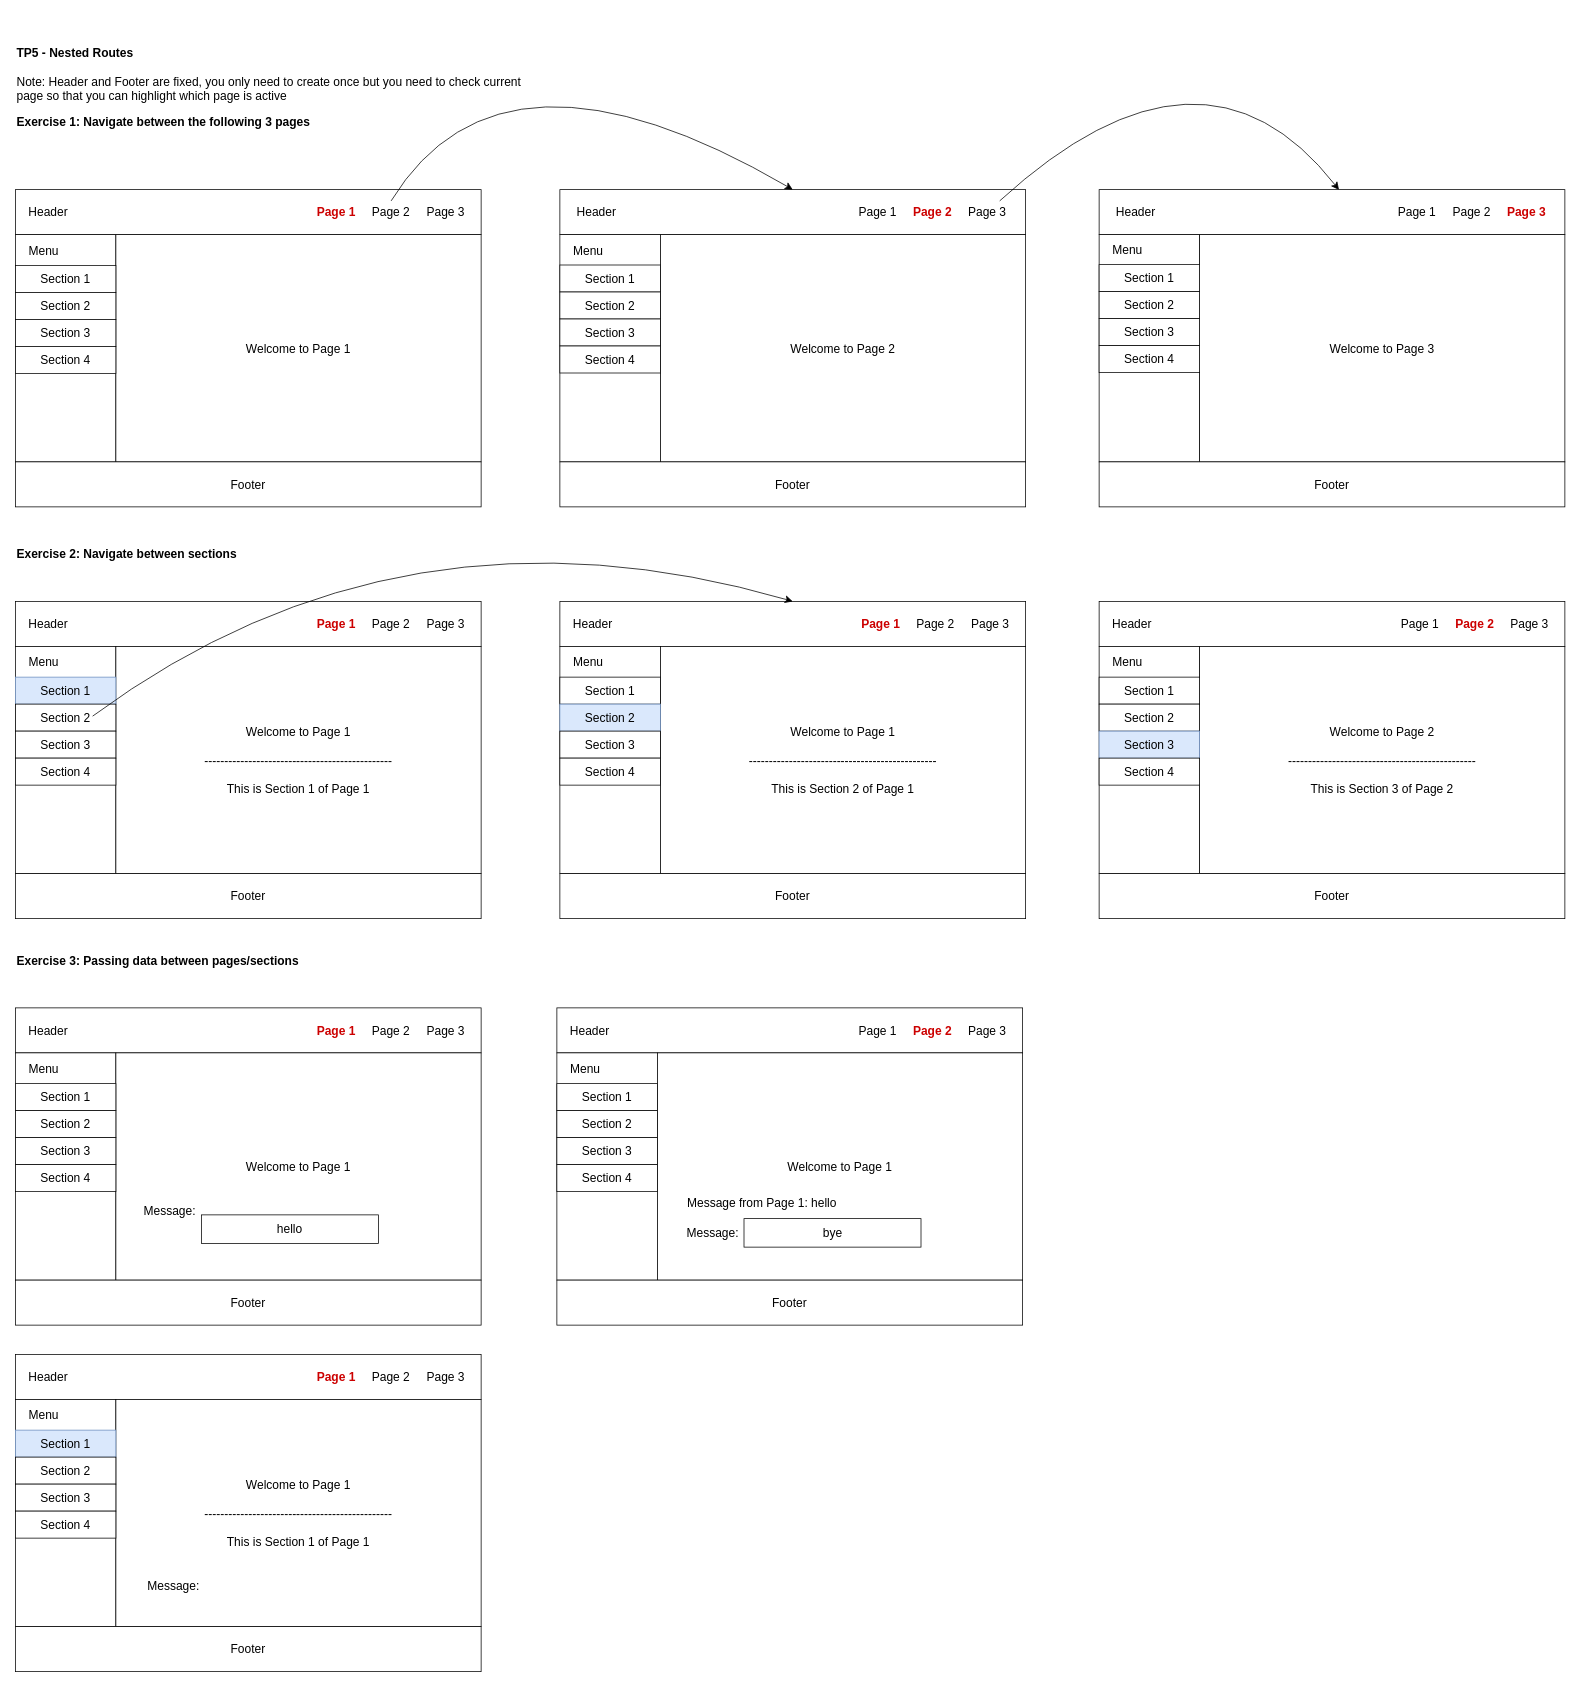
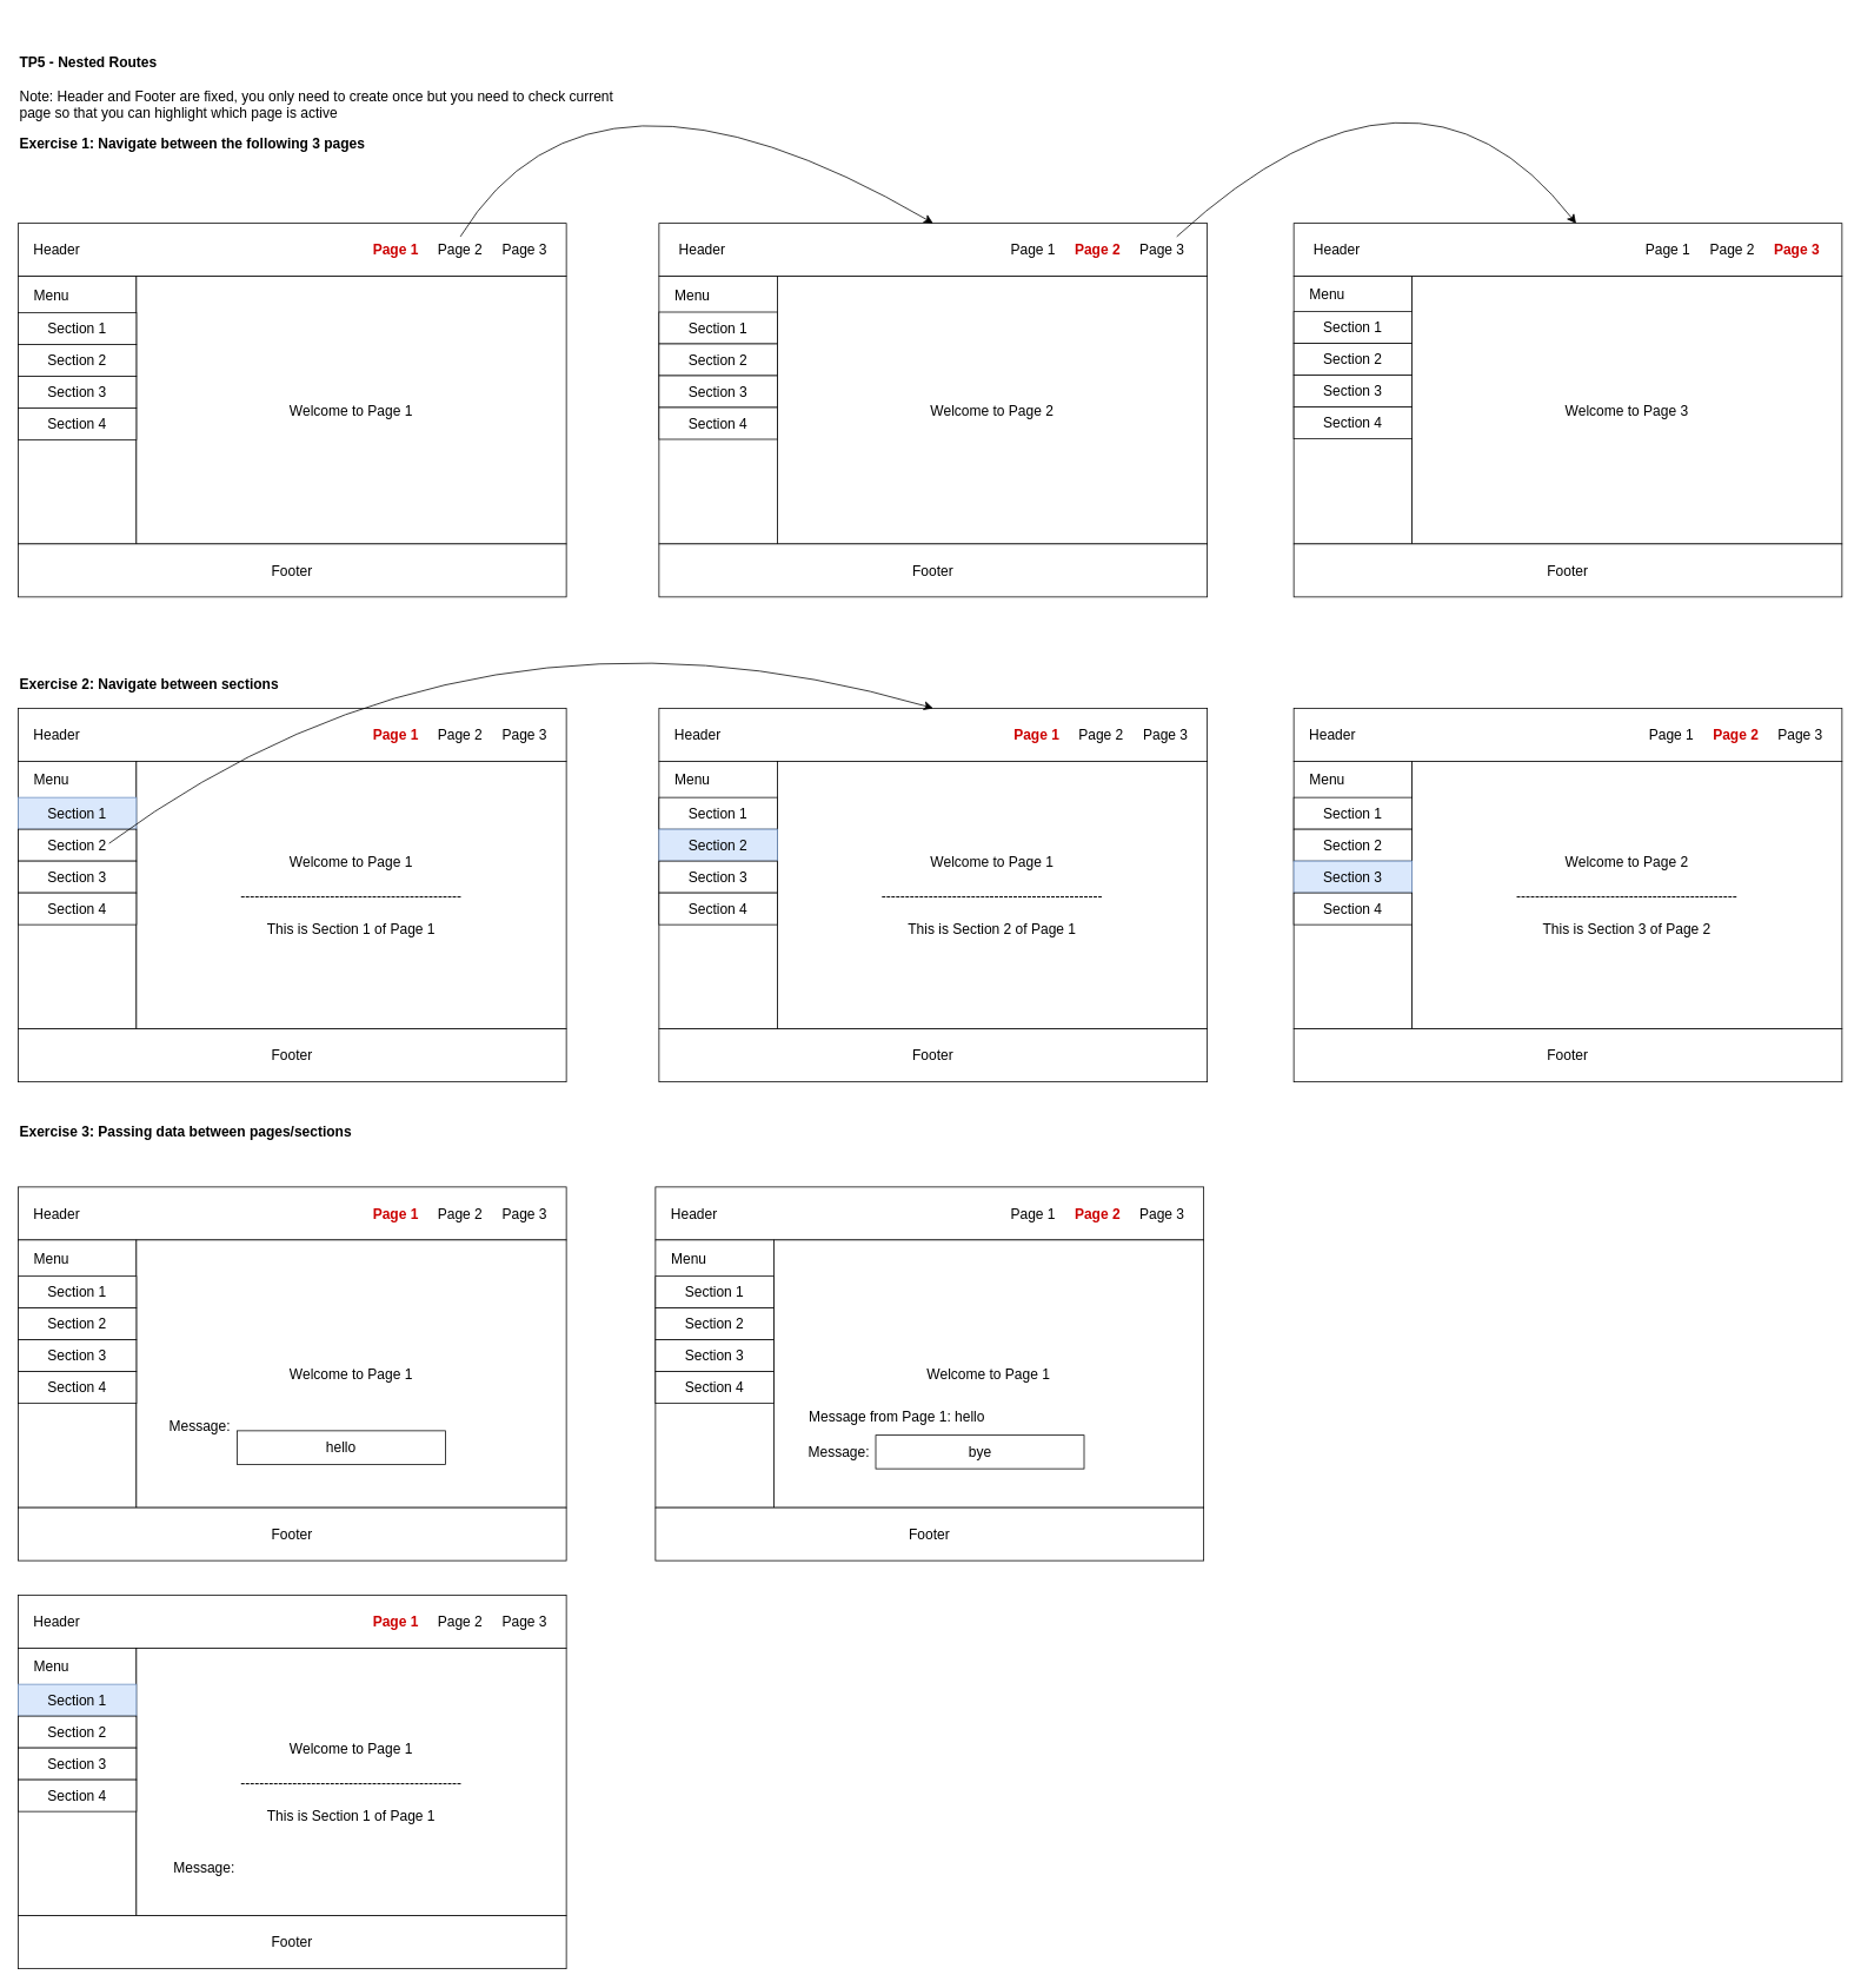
- <mxCell id="22" value="Exercise 2: Navigate between sections" style="text;html=1;strokeColor=none;fillColor=none;align=left;verticalAlign=middle;whiteSpace=wrap;rounded=0;fontSize=16;fontColor=#000000;fontStyle=1" parent="1" vertex="1"><mxGeometry x="20" y="723" width="467" height="30" as="geometry" /></mxCell>
+ <mxCell id="22" value="Exercise 2: Navigate between sections" style="text;html=1;strokeColor=none;fillColor=none;align=left;verticalAlign=middle;whiteSpace=wrap;rounded=0;fontSize=16;fontColor=#000000;fontStyle=1" parent="1" vertex="1"><mxGeometry x="20" y="758" width="467" height="30" as="geometry" /></mxCell>
